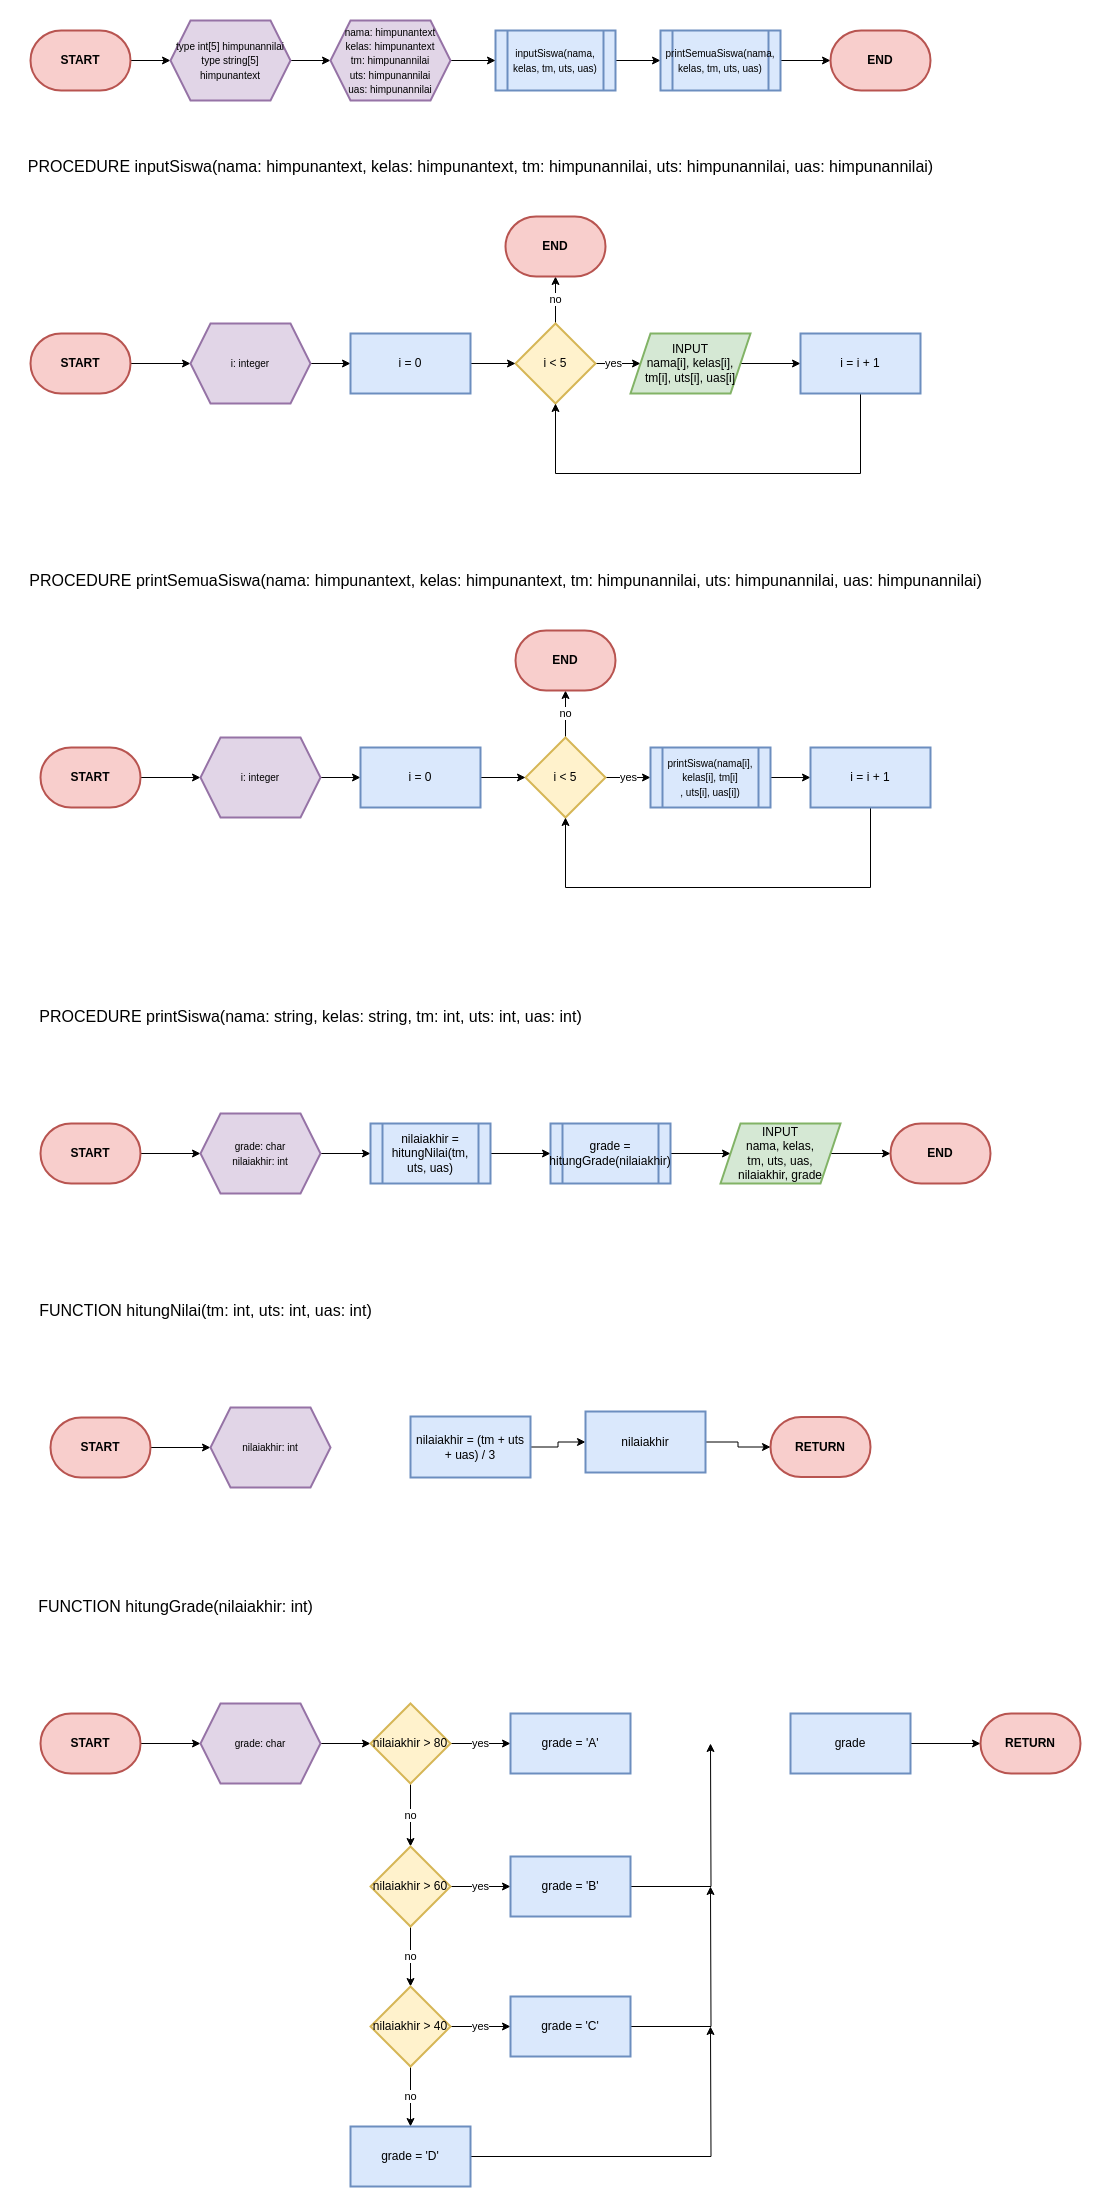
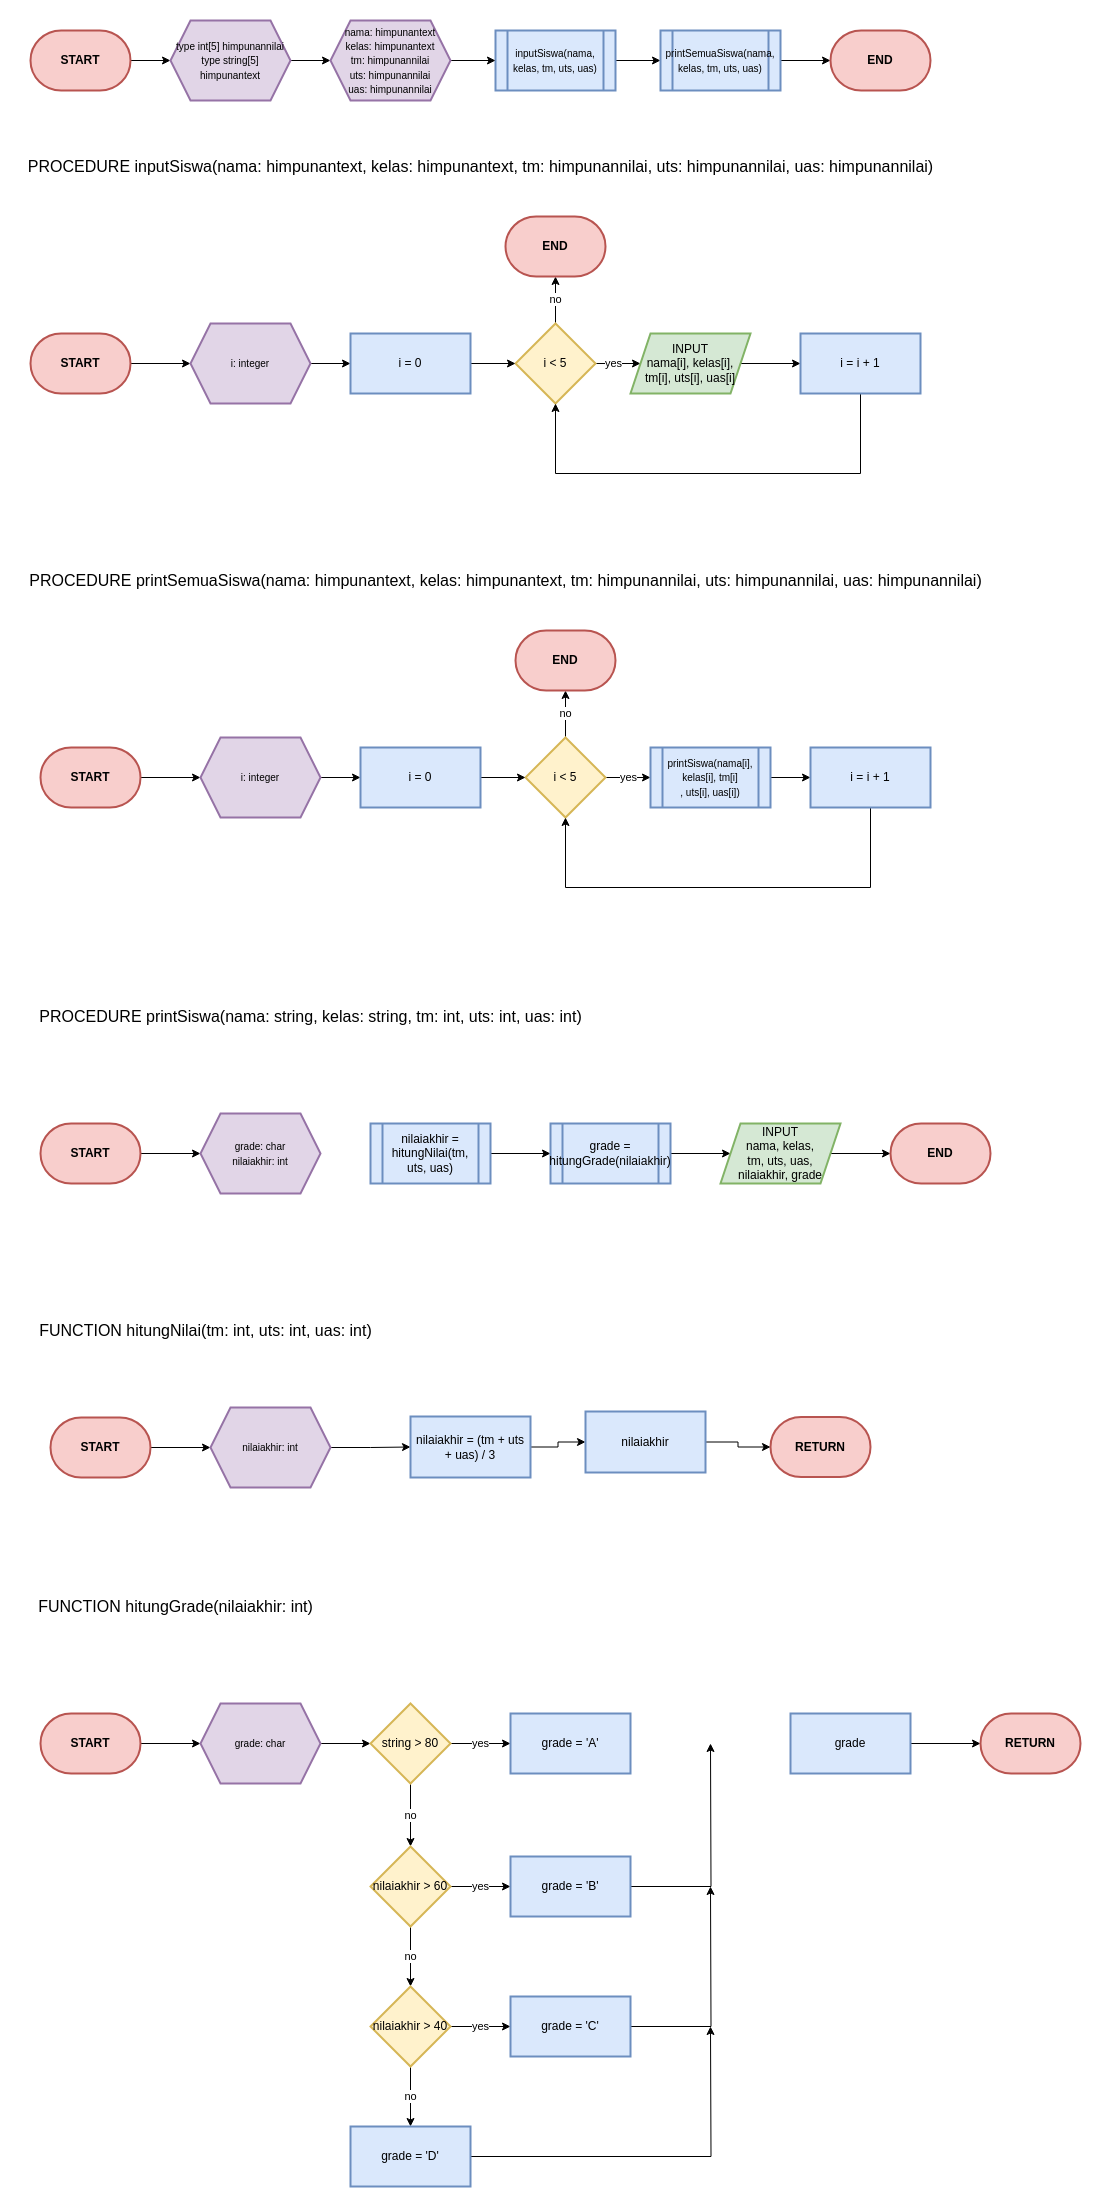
- <mxCell id="46" value="" style="edgeStyle=orthogonalEdgeStyle;rounded=0;orthogonalLoop=1;jettySize=auto;html=1;" edge="1" parent="1" source="47" target="49"><mxGeometry relative="1" as="geometry" /></mxCell>
- <mxCell id="55" value="&lt;font style=&quot;font-size: 16px&quot;&gt;FUNCTION hitungNilai(tm: int, uts: int, uas: int)&lt;/font&gt;" style="text;html=1;align=center;verticalAlign=middle;resizable=0;points=[];autosize=1;" vertex="1" parent="1"><mxGeometry x="30" y="1300" width="350" height="20" as="geometry" /></mxCell>
+ <mxCell id="55" value="&lt;font style=&quot;font-size: 16px&quot;&gt;FUNCTION hitungNilai(tm: int, uts: int, uas: int)&lt;/font&gt;" style="text;html=1;align=center;verticalAlign=middle;resizable=0;points=[];autosize=1;" vertex="1" parent="1"><mxGeometry x="30" y="1320" width="350" height="20" as="geometry" /></mxCell>
+ <mxCell id="58" value="" style="edgeStyle=orthogonalEdgeStyle;rounded=0;orthogonalLoop=1;jettySize=auto;html=1;" edge="1" parent="1" source="59" target="62"><mxGeometry relative="1" as="geometry" /></mxCell>
- <mxCell id="72" value="nilaiakhir &amp;gt; 80" style="rhombus;whiteSpace=wrap;html=1;strokeColor=#d6b656;strokeWidth=2;fillColor=#fff2cc;" vertex="1" parent="1"><mxGeometry x="370" y="1703" width="80" height="80" as="geometry" /></mxCell>
+ <mxCell id="72" value="string &amp;gt; 80" style="rhombus;whiteSpace=wrap;html=1;strokeColor=#d6b656;strokeWidth=2;fillColor=#fff2cc;" vertex="1" parent="1"><mxGeometry x="370" y="1703" width="80" height="80" as="geometry" /></mxCell>
